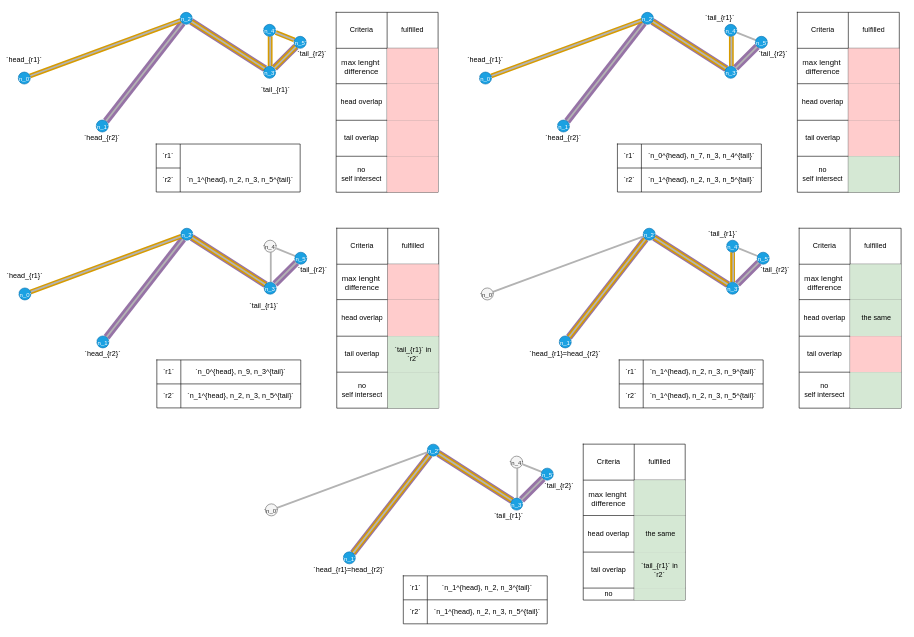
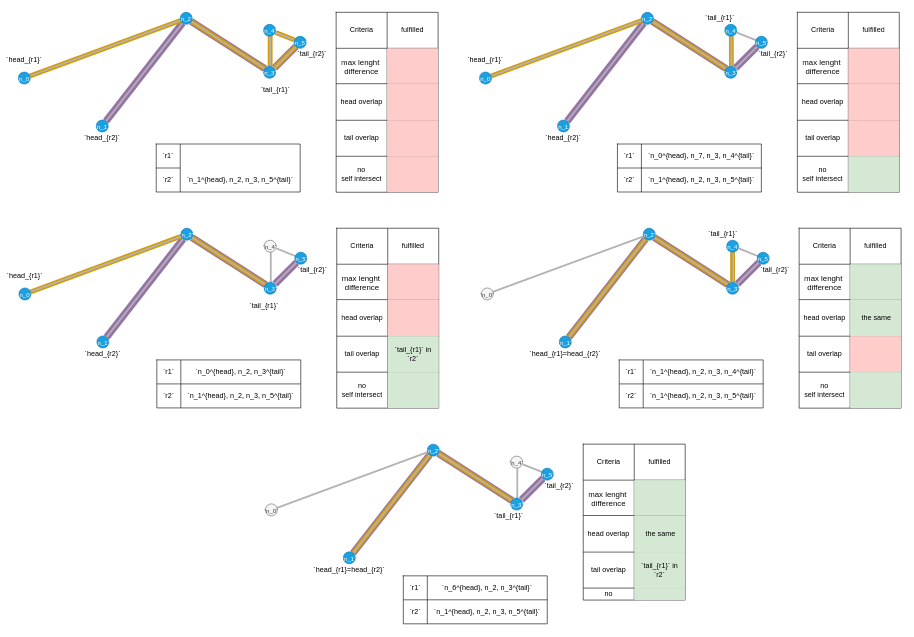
- <mxCell id="158" value="&lt;div&gt;`n_0^{head}, n_9, n_3^{tail}`&lt;/div&gt;" style="shape=partialRectangle;html=1;whiteSpace=wrap;connectable=0;fillColor=none;top=0;left=0;bottom=0;right=0;overflow=hidden;" parent="156" vertex="1"><mxGeometry x="40" width="200" height="40" as="geometry" /></mxCell>
+ <mxCell id="158" value="&lt;div&gt;`n_0^{head}, n_2, n_3^{tail}`&lt;/div&gt;" style="shape=partialRectangle;html=1;whiteSpace=wrap;connectable=0;fillColor=none;top=0;left=0;bottom=0;right=0;overflow=hidden;" parent="156" vertex="1"><mxGeometry x="40" width="200" height="40" as="geometry" /></mxCell>
- <mxCell id="181" value="&lt;div&gt;`n_1^{head}, n_2, n_3, n_9^{tail}`&lt;/div&gt;" style="shape=partialRectangle;html=1;whiteSpace=wrap;connectable=0;fillColor=none;top=0;left=0;bottom=0;right=0;overflow=hidden;" parent="179" vertex="1"><mxGeometry x="40" width="200" height="40" as="geometry" /></mxCell>
+ <mxCell id="181" value="&lt;div&gt;`n_1^{head}, n_2, n_3, n_4^{tail}`&lt;/div&gt;" style="shape=partialRectangle;html=1;whiteSpace=wrap;connectable=0;fillColor=none;top=0;left=0;bottom=0;right=0;overflow=hidden;" parent="179" vertex="1"><mxGeometry x="40" width="200" height="40" as="geometry" /></mxCell>
- <mxCell id="204" value="&lt;div&gt;`n_1^{head}, n_2, n_3^{tail}`&lt;/div&gt;" style="shape=partialRectangle;html=1;whiteSpace=wrap;connectable=0;fillColor=none;top=0;left=0;bottom=0;right=0;overflow=hidden;" parent="202" vertex="1"><mxGeometry x="40" width="200" height="40" as="geometry" /></mxCell>
+ <mxCell id="204" value="&lt;div&gt;`n_6^{head}, n_2, n_3^{tail}`&lt;/div&gt;" style="shape=partialRectangle;html=1;whiteSpace=wrap;connectable=0;fillColor=none;top=0;left=0;bottom=0;right=0;overflow=hidden;" parent="202" vertex="1"><mxGeometry x="40" width="200" height="40" as="geometry" /></mxCell>
